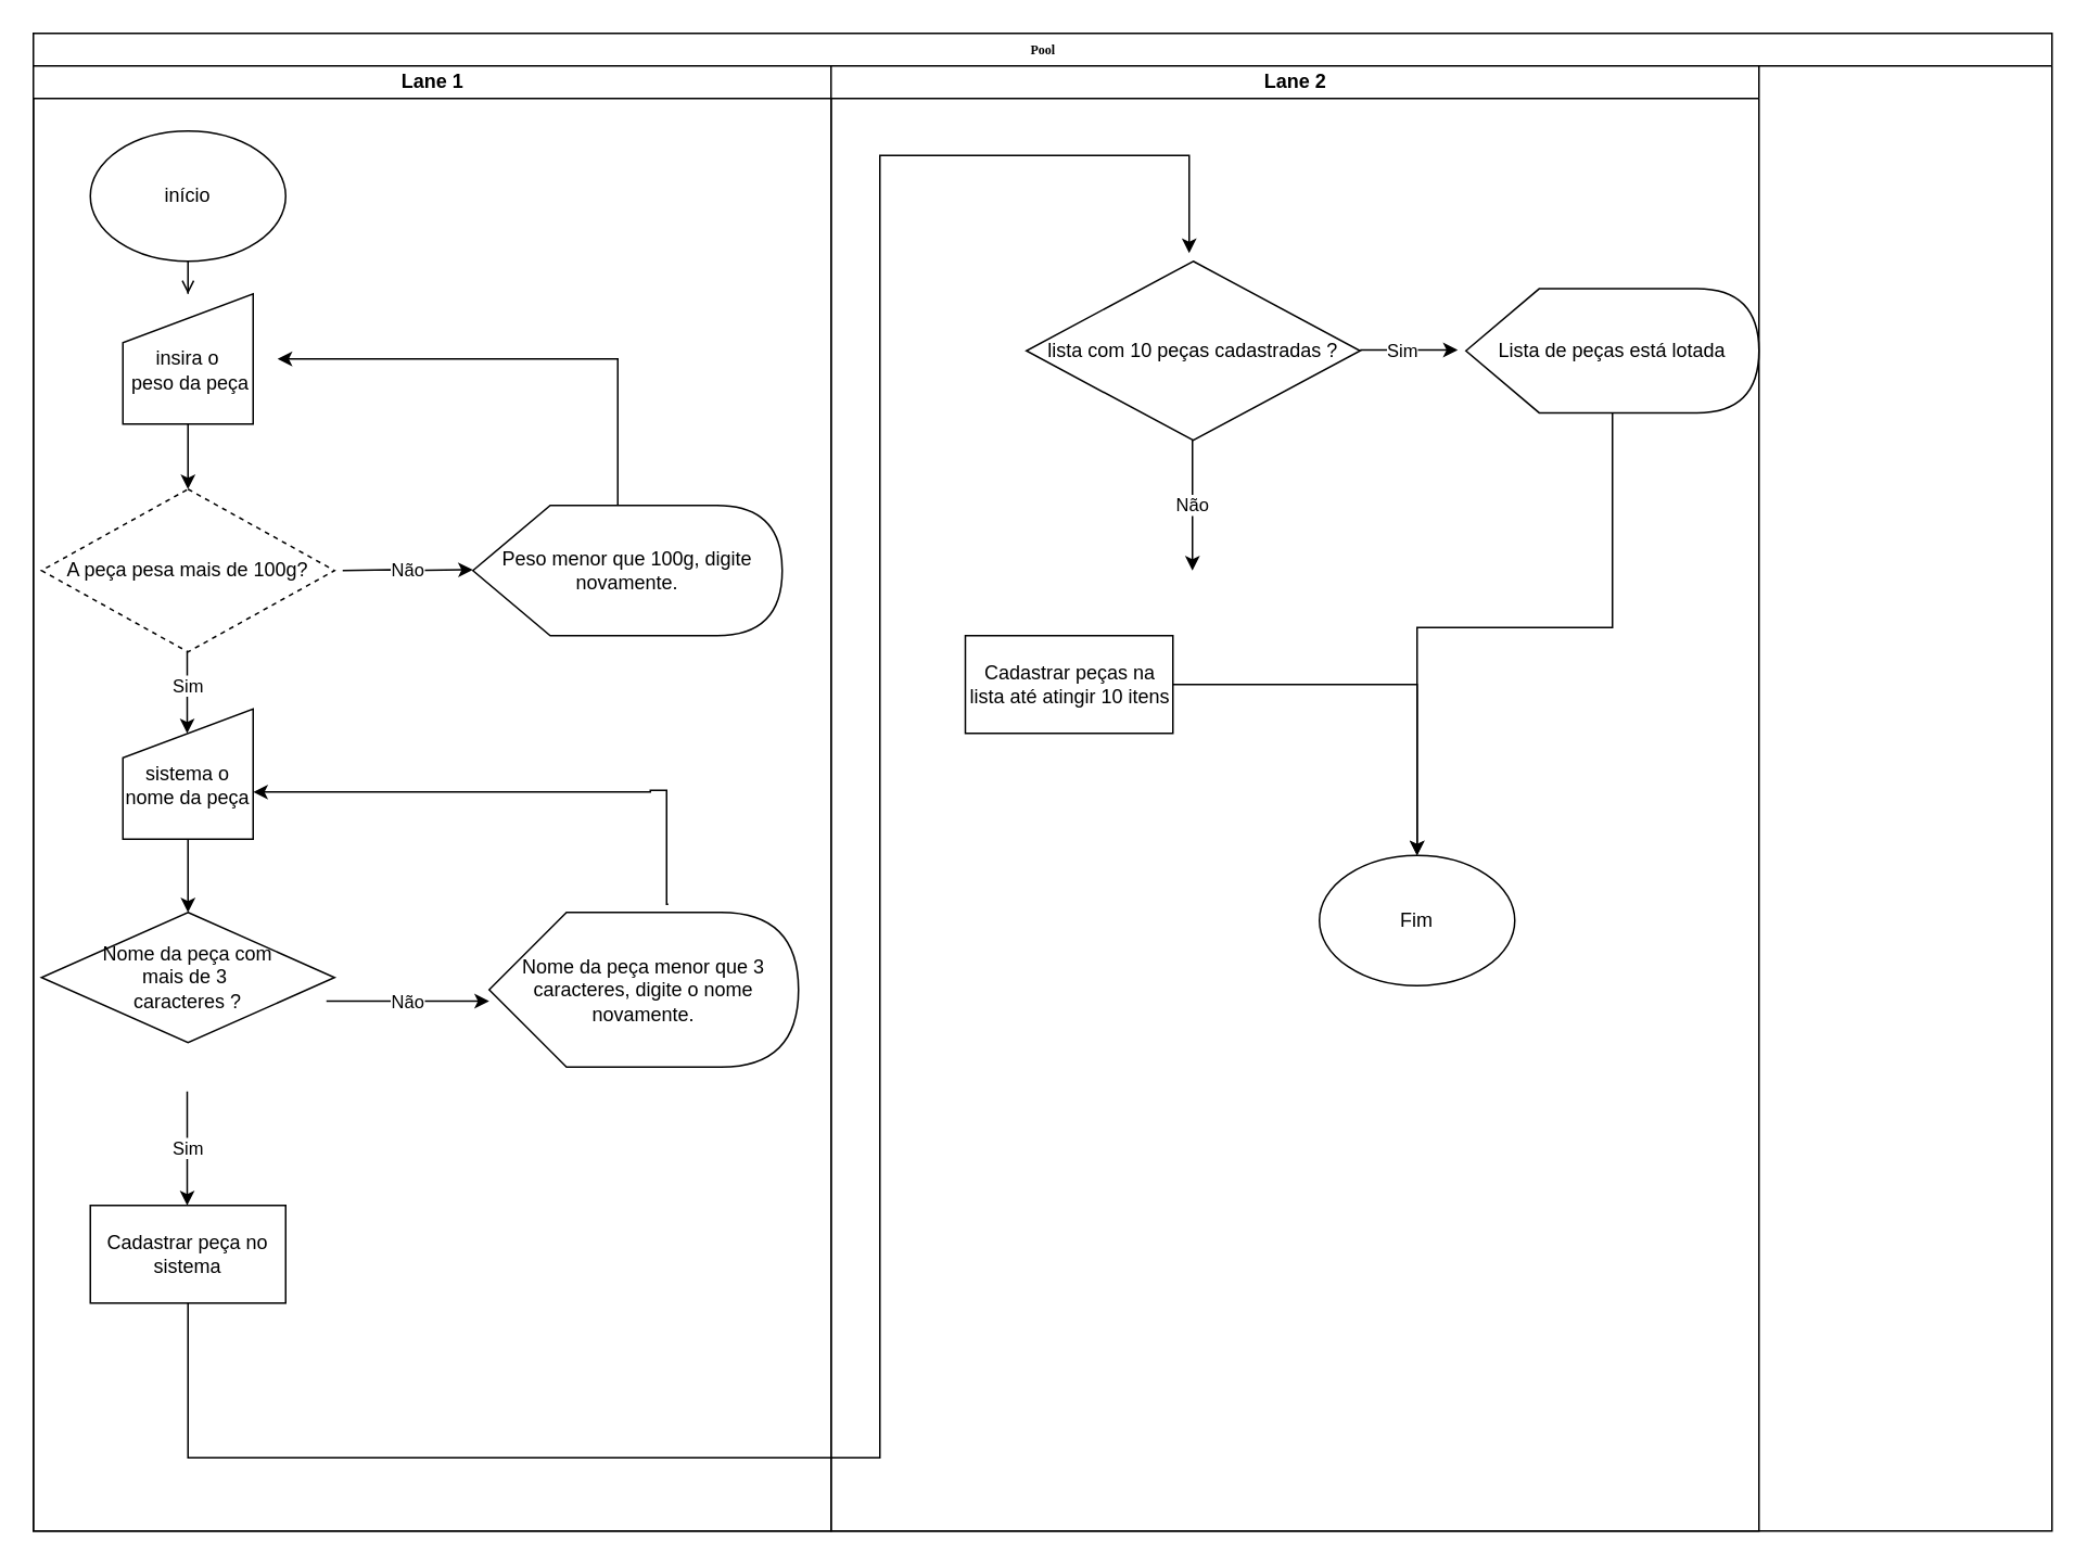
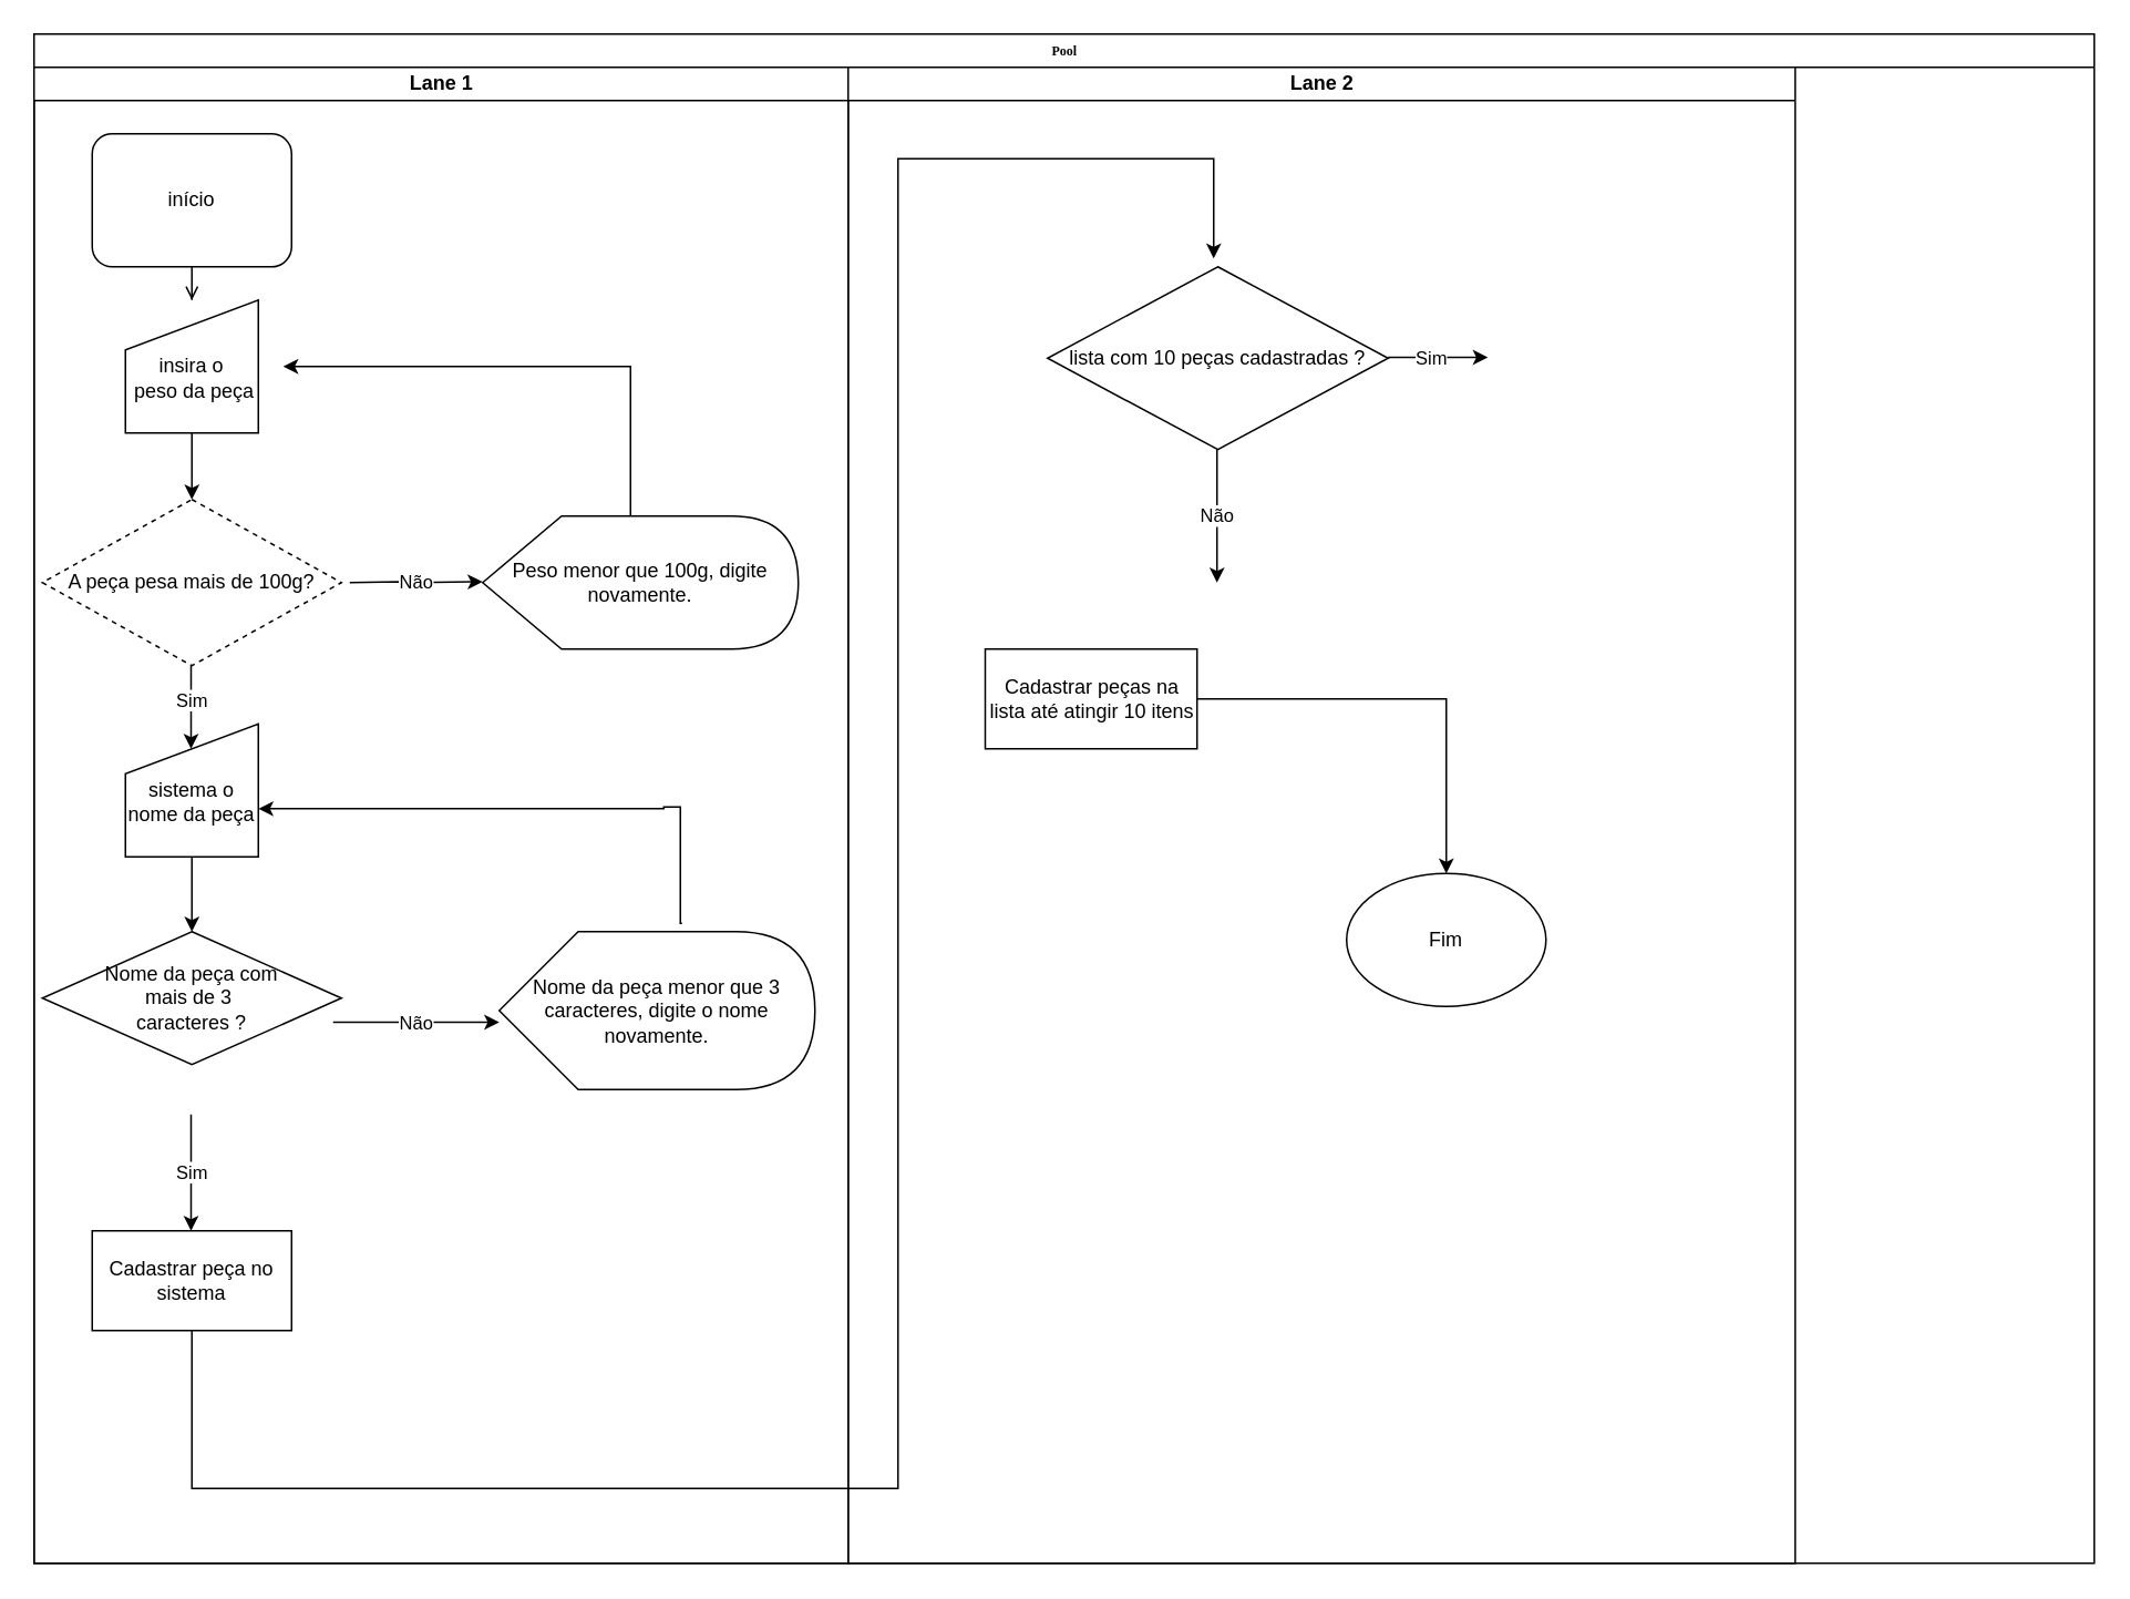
- <mxCell id="5" value="início" style="ellipse;whiteSpace=wrap;html=1;" vertex="1" parent="3"><mxGeometry x="35" y="40" width="120" height="80" as="geometry" /></mxCell>
+ <mxCell id="5" value="início" style="whiteSpace=wrap;html=1;rounded=1;" vertex="1" parent="3"><mxGeometry x="35" y="40" width="120" height="80" as="geometry" /></mxCell>
- <mxCell id="27" value="Lista de peças está lotada" style="shape=display;whiteSpace=wrap;html=1;" vertex="1" parent="22"><mxGeometry x="390" y="136.88" width="180" height="76.25" as="geometry" /></mxCell>
- <mxCell id="26" style="edgeStyle=orthogonalEdgeStyle;rounded=0;orthogonalLoop=1;jettySize=auto;html=1;" edge="1" parent="22" source="27" target="28"><mxGeometry relative="1" as="geometry"><Array as="points"><mxPoint x="480" y="345" /><mxPoint x="360" y="345" /></Array></mxGeometry></mxCell>
